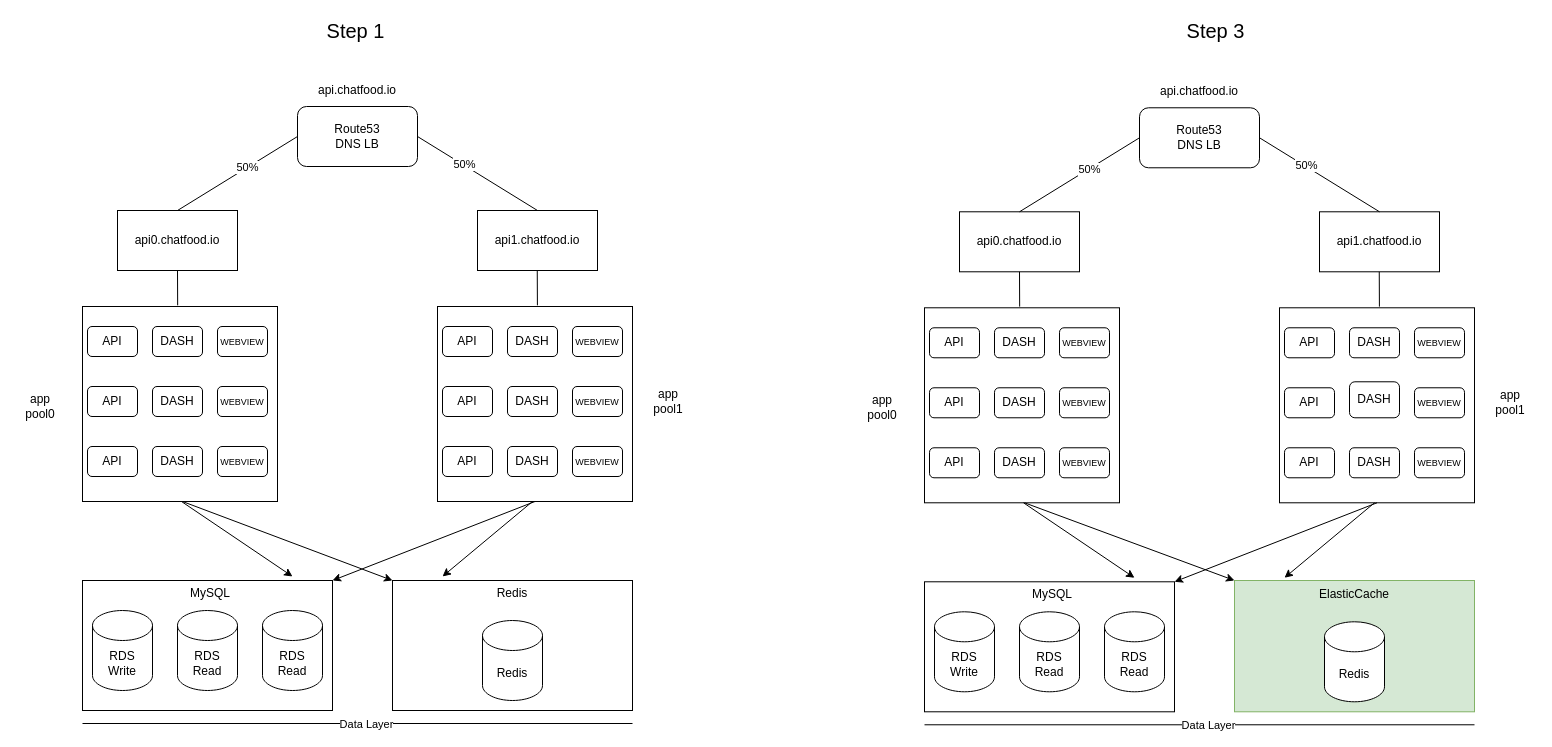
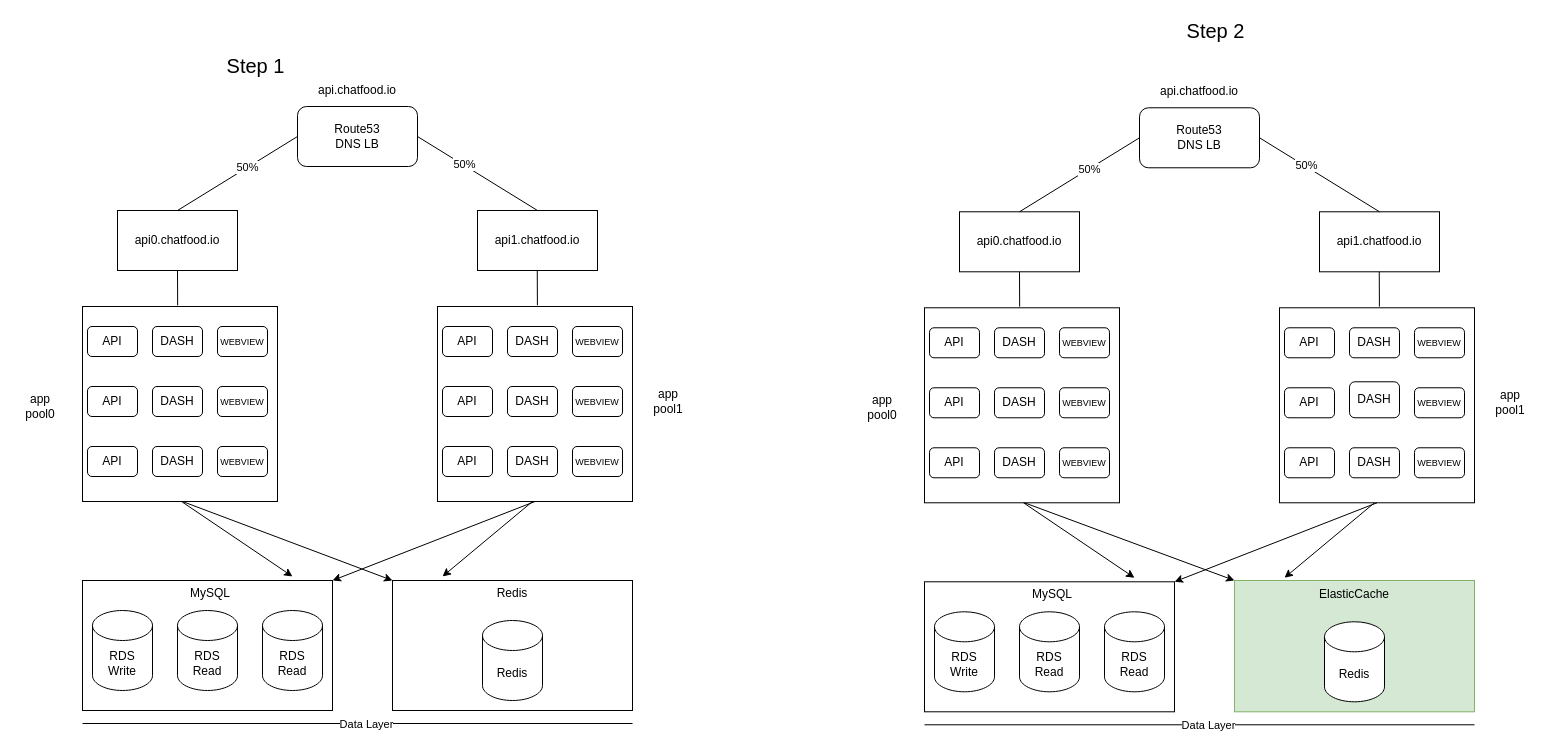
- <mxCell id="95" value="&lt;font style=&quot;font-size: 20px&quot;&gt;Step 1&lt;/font&gt;" style="text;html=1;strokeColor=none;fillColor=none;align=center;verticalAlign=middle;whiteSpace=wrap;rounded=0;" vertex="1" parent="1"><mxGeometry x="319" y="20" width="73" height="20" as="geometry" /></mxCell>
+ <mxCell id="95" value="&lt;font style=&quot;font-size: 20px&quot;&gt;Step 1&lt;/font&gt;" style="text;html=1;strokeColor=none;fillColor=none;align=center;verticalAlign=middle;whiteSpace=wrap;rounded=0;" vertex="1" parent="1"><mxGeometry x="219" y="55" width="73" height="20" as="geometry" /></mxCell>
- <mxCell id="94" value="&lt;font style=&quot;font-size: 20px&quot;&gt;Step 3&lt;/font&gt;" style="text;html=1;strokeColor=none;fillColor=none;align=center;verticalAlign=middle;whiteSpace=wrap;rounded=0;" vertex="1" parent="1"><mxGeometry x="1179" y="20" width="73" height="20" as="geometry" /></mxCell>
+ <mxCell id="94" value="&lt;font style=&quot;font-size: 20px&quot;&gt;Step 2&lt;/font&gt;" style="text;html=1;strokeColor=none;fillColor=none;align=center;verticalAlign=middle;whiteSpace=wrap;rounded=0;" vertex="1" parent="1"><mxGeometry x="1179" y="20" width="73" height="20" as="geometry" /></mxCell>
